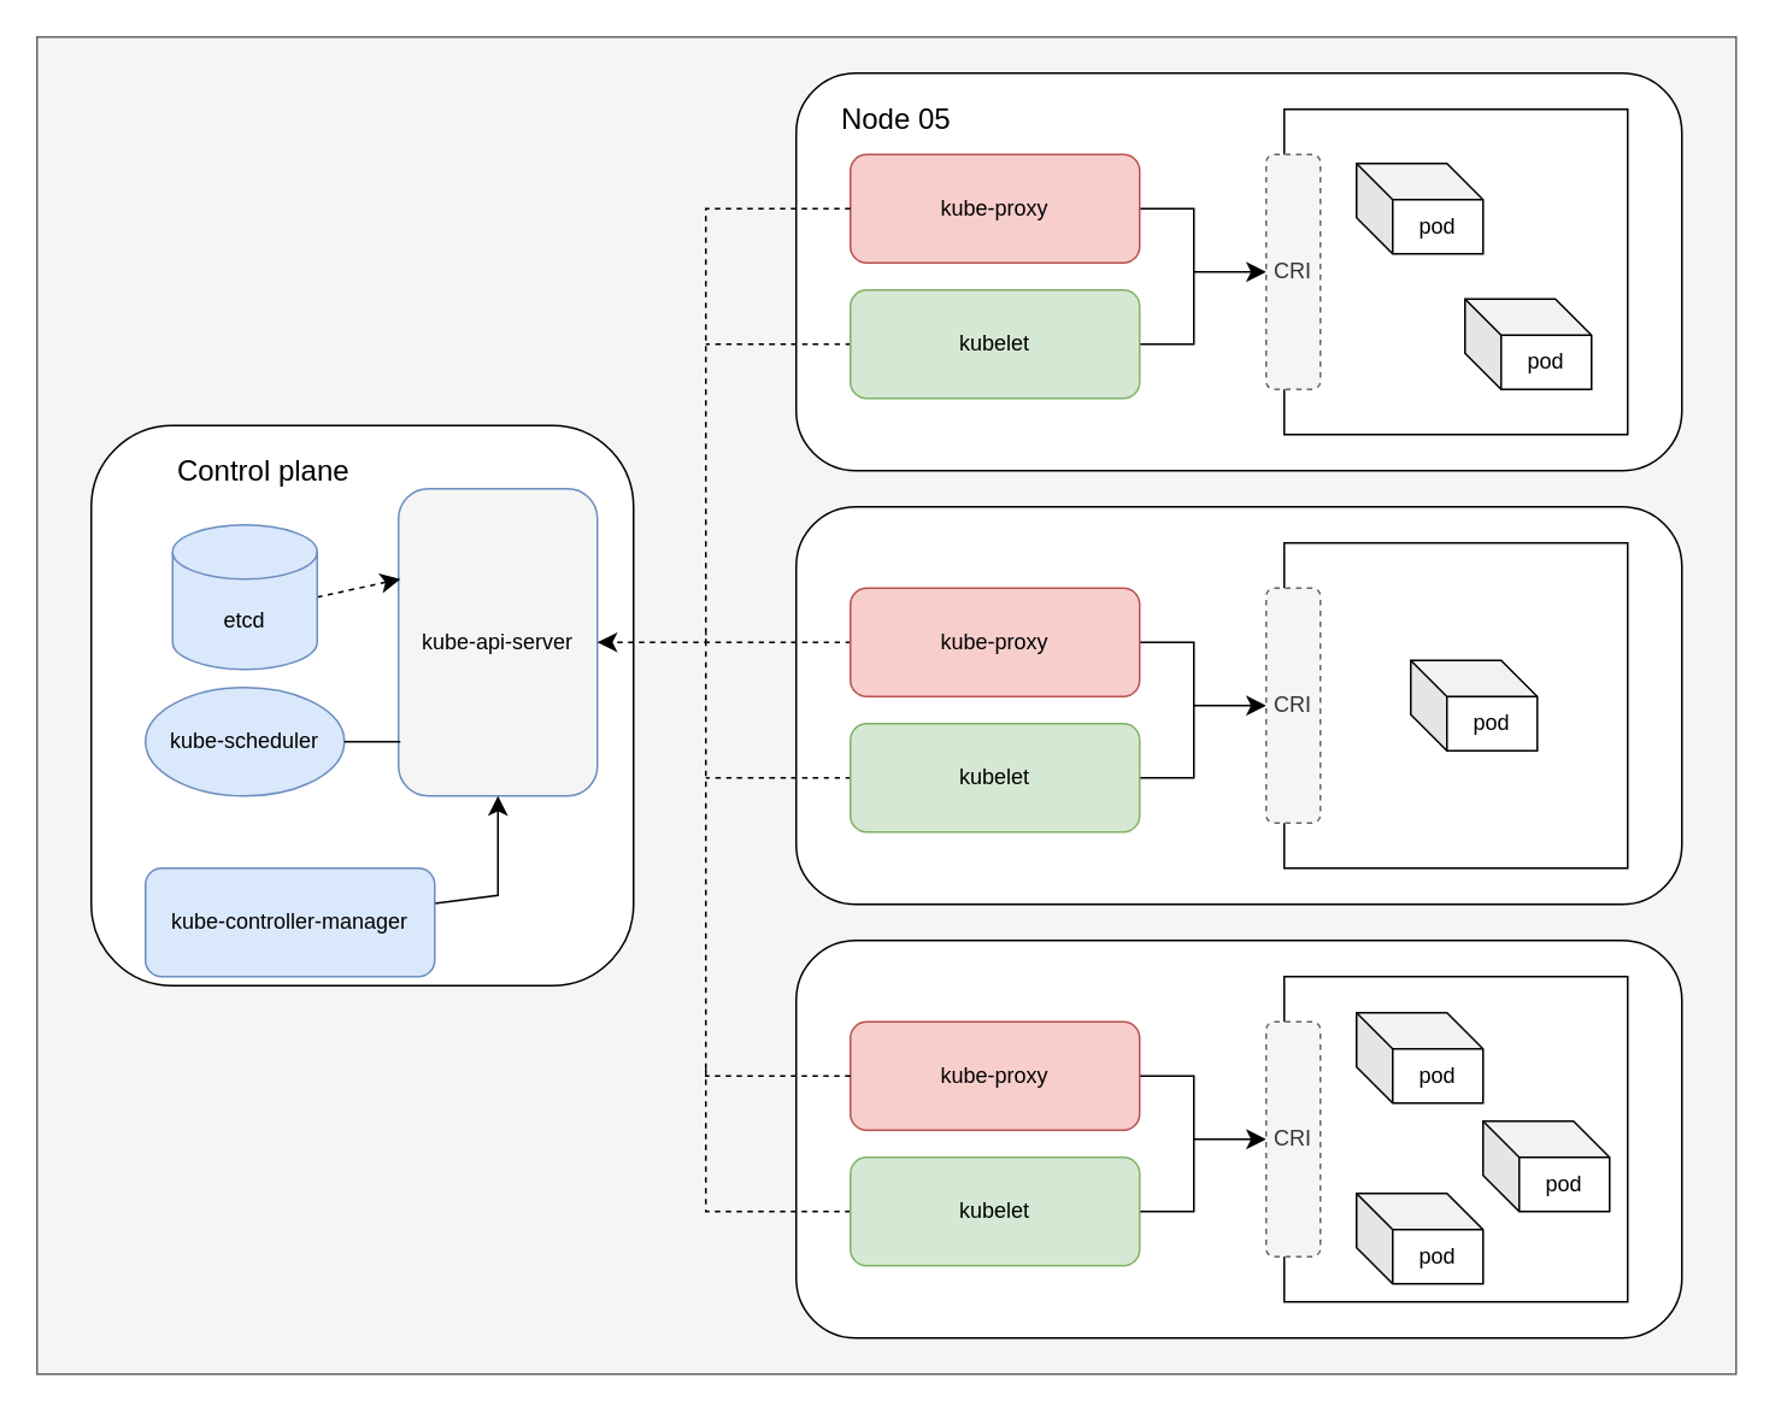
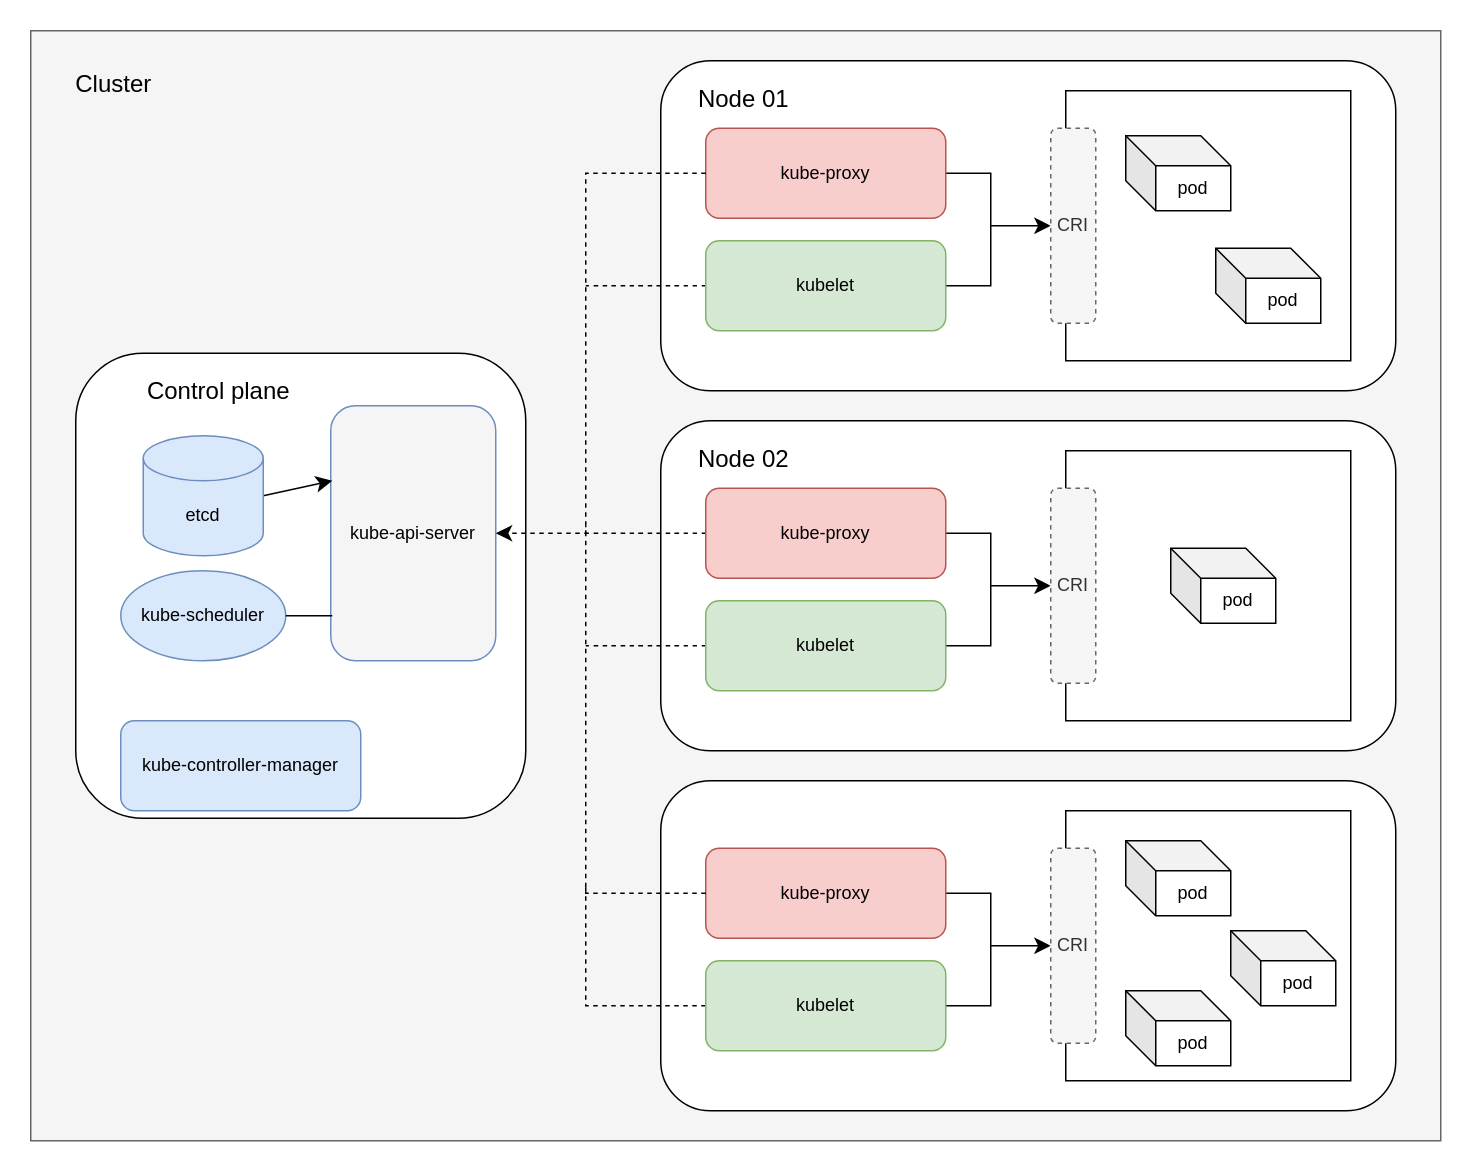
+ <mxCell id="3" value="Cluster" style="text;html=1;align=center;verticalAlign=middle;resizable=0;points=[];autosize=1;strokeColor=none;fillColor=none;fontSize=16;" vertex="1" parent="1"><mxGeometry x="40" y="40" width="70" height="30" as="geometry" /></mxCell>
- <mxCell id="15" value="Node 05" style="text;html=1;align=center;verticalAlign=middle;resizable=0;points=[];autosize=1;strokeColor=none;fillColor=none;fontSize=16;" vertex="1" parent="1"><mxGeometry x="455" y="50" width="80" height="30" as="geometry" /></mxCell>
+ <mxCell id="15" value="Node 01" style="text;html=1;align=center;verticalAlign=middle;resizable=0;points=[];autosize=1;strokeColor=none;fillColor=none;fontSize=16;" vertex="1" parent="1"><mxGeometry x="455" y="50" width="80" height="30" as="geometry" /></mxCell>
+ <mxCell id="26" value="Node 02" style="text;html=1;align=center;verticalAlign=middle;resizable=0;points=[];autosize=1;strokeColor=none;fillColor=none;fontSize=16;" vertex="1" parent="1"><mxGeometry x="455" y="290" width="80" height="30" as="geometry" /></mxCell>
- <mxCell id="6" style="edgeStyle=none;curved=1;rounded=0;orthogonalLoop=1;jettySize=auto;html=1;entryX=0.009;entryY=0.294;entryDx=0;entryDy=0;fontSize=12;startSize=8;endSize=8;exitX=1;exitY=0.5;exitDx=0;exitDy=0;exitPerimeter=0;entryPerimeter=0;dashed=1;" edge="1" parent="1" source="7" target="5"><mxGeometry relative="1" as="geometry" /></mxCell>
+ <mxCell id="6" style="edgeStyle=none;curved=1;rounded=0;orthogonalLoop=1;jettySize=auto;html=1;entryX=0.009;entryY=0.294;entryDx=0;entryDy=0;fontSize=12;startSize=8;endSize=8;exitX=1;exitY=0.5;exitDx=0;exitDy=0;exitPerimeter=0;entryPerimeter=0;" edge="1" parent="1" source="7" target="5"><mxGeometry relative="1" as="geometry" /></mxCell>
- <mxCell id="9" style="edgeStyle=none;curved=0;rounded=0;orthogonalLoop=1;jettySize=auto;html=1;entryX=0.5;entryY=1;entryDx=0;entryDy=0;fontSize=12;startSize=8;endSize=8;" edge="1" parent="1" source="10" target="5"><mxGeometry relative="1" as="geometry"><Array as="points"><mxPoint x="275" y="495" /></Array></mxGeometry></mxCell>
